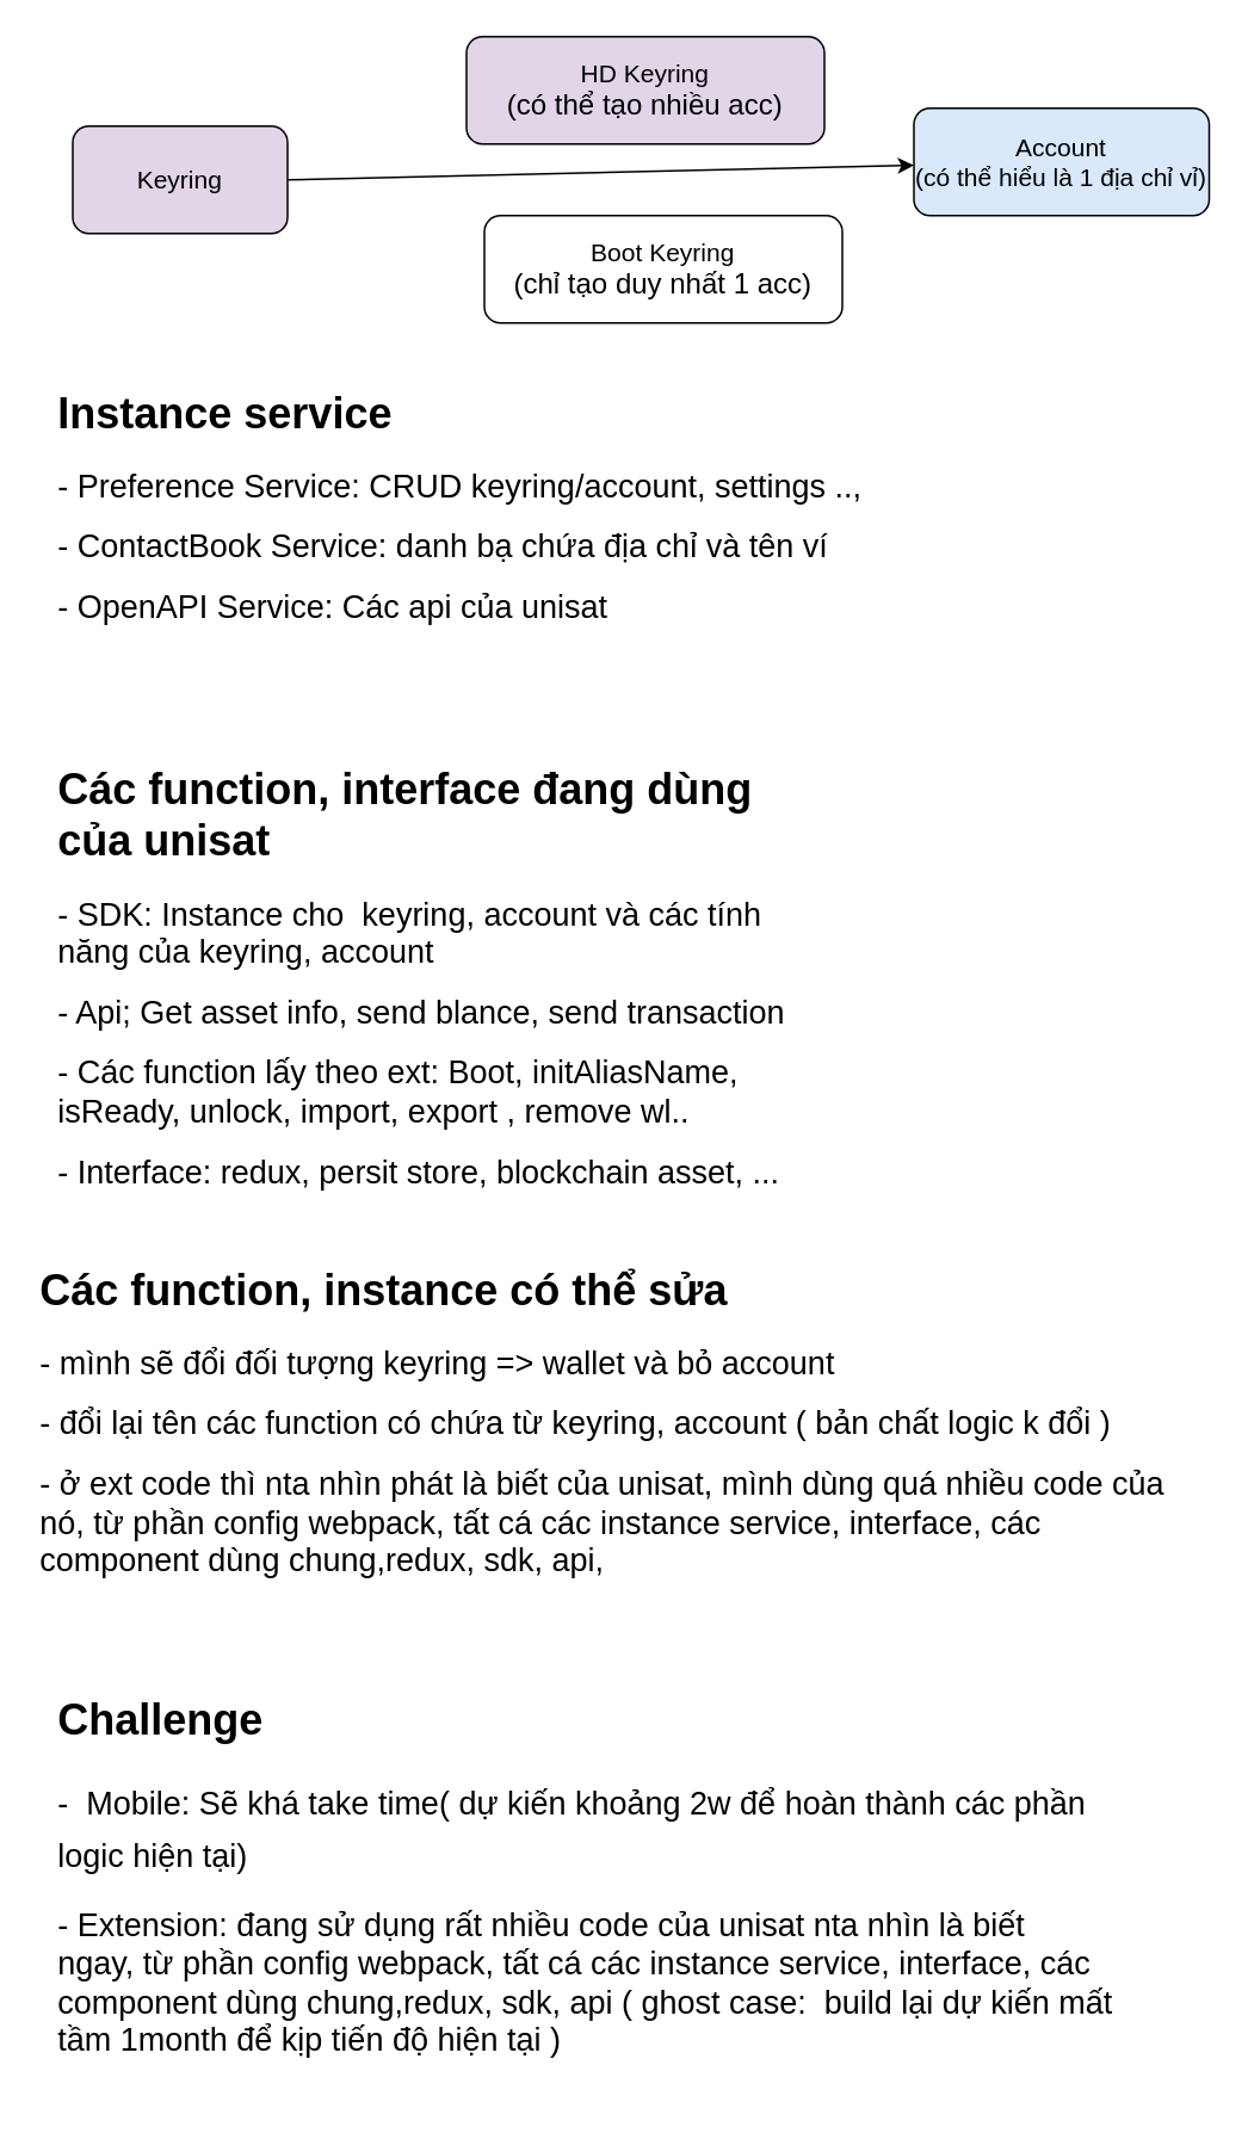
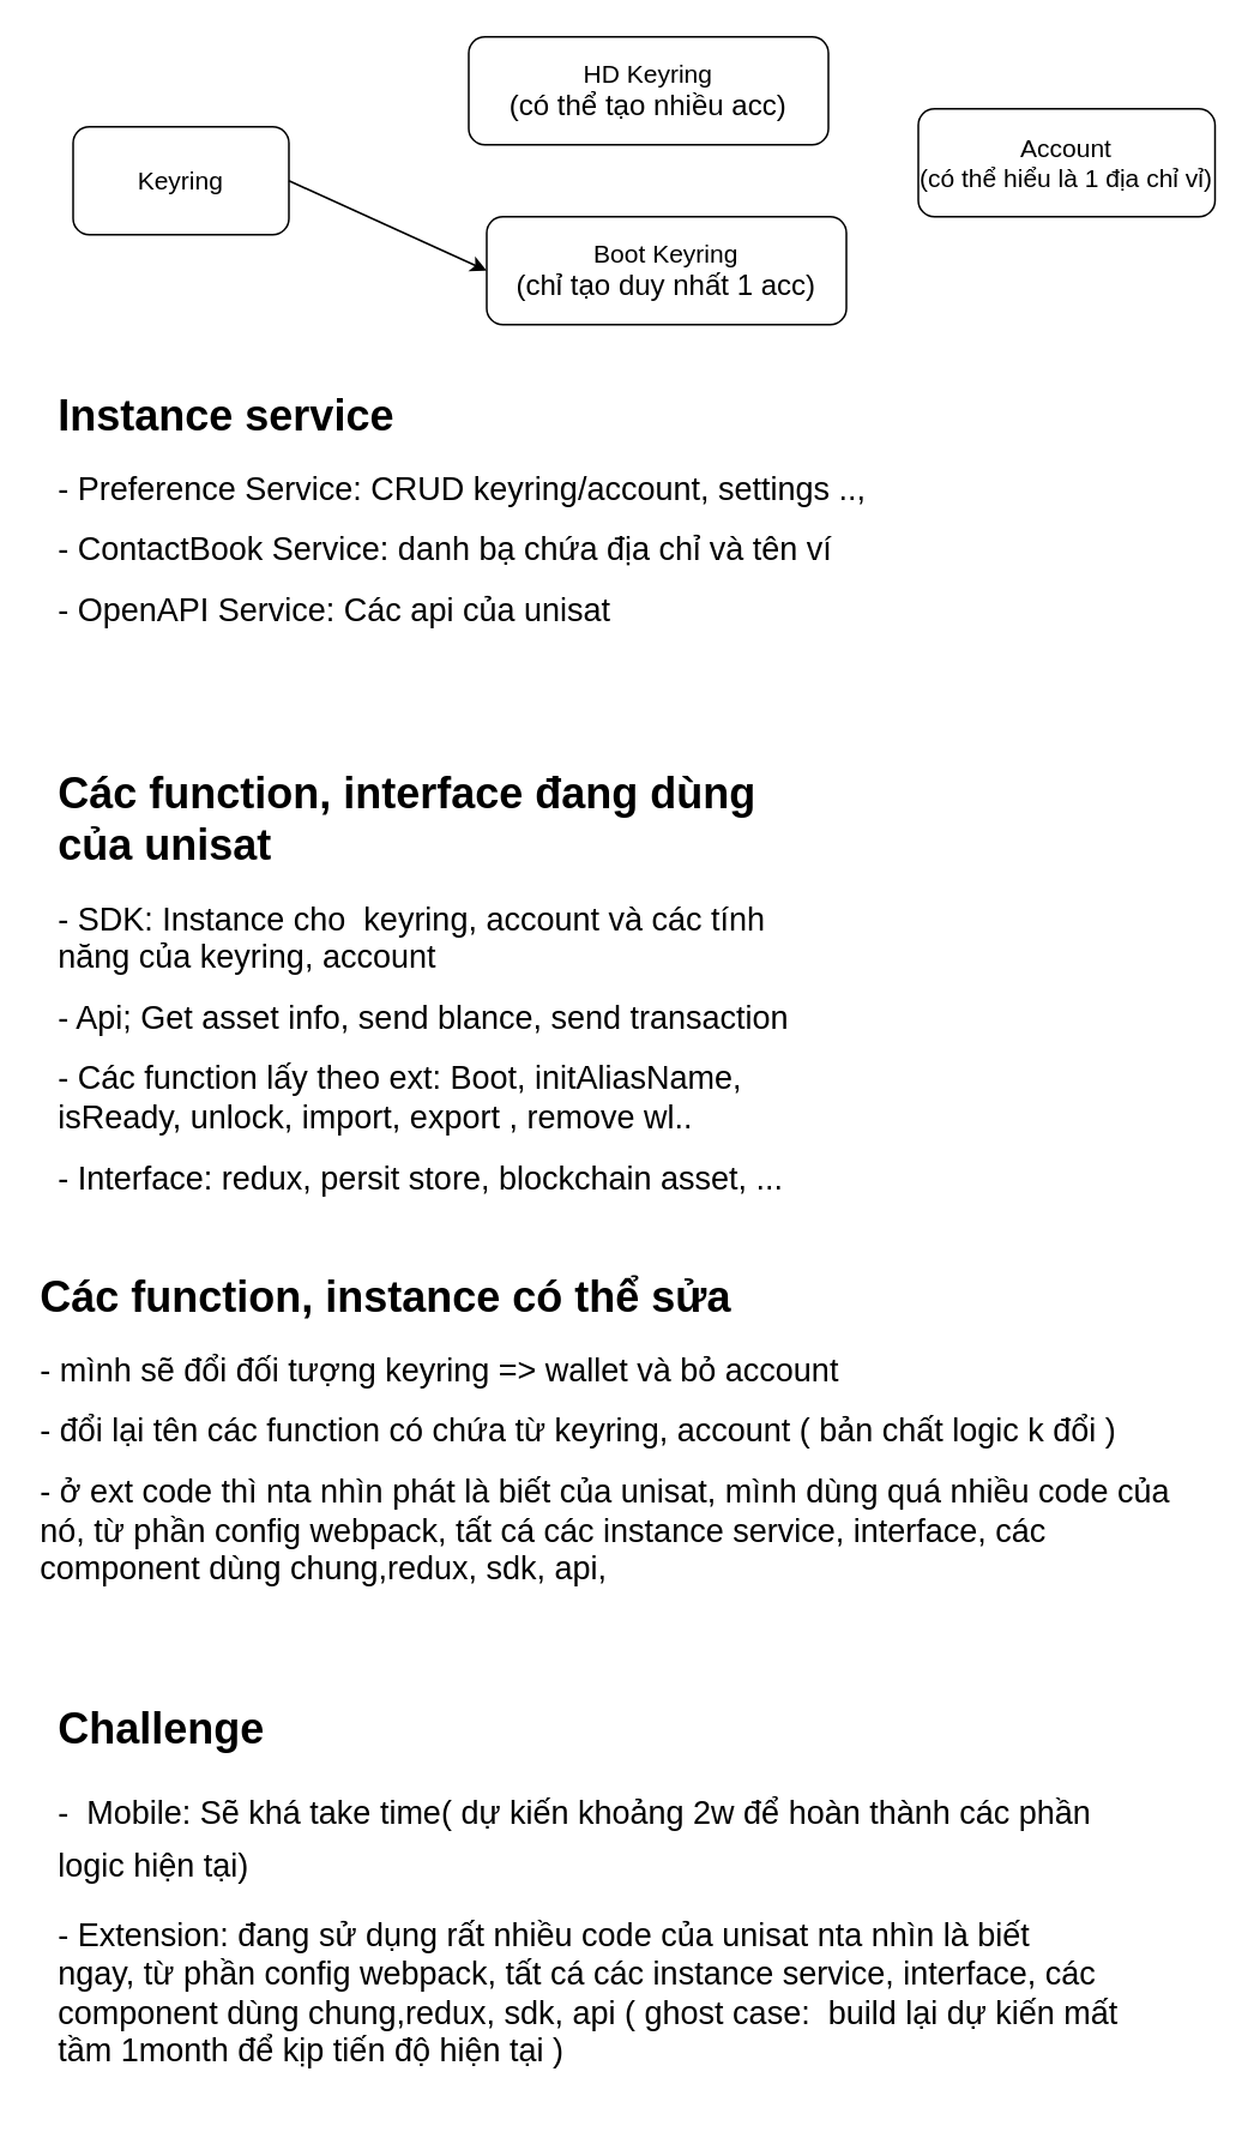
- <mxCell id="3" value="&lt;font style=&quot;font-size: 14px;&quot;&gt;HD Keyring&lt;/font&gt;&lt;div&gt;&lt;font size=&quot;3&quot;&gt;(có thể tạo nhiều acc)&lt;/font&gt;&lt;/div&gt;" style="rounded=1;whiteSpace=wrap;html=1;fillColor=#e1d5e7;" vertex="1" parent="1"><mxGeometry x="260" width="200" height="60" as="geometry" y="20" /></mxCell>
+ <mxCell id="3" value="&lt;font style=&quot;font-size: 14px;&quot;&gt;HD Keyring&lt;/font&gt;&lt;div&gt;&lt;font size=&quot;3&quot;&gt;(có thể tạo nhiều acc)&lt;/font&gt;&lt;/div&gt;" style="rounded=1;whiteSpace=wrap;html=1;" vertex="1" parent="1"><mxGeometry x="260" width="200" height="60" as="geometry" y="20" /></mxCell>
- <mxCell id="5" value="&lt;font style=&quot;font-size: 14px;&quot;&gt;Account&lt;br&gt;(có thể hiểu là 1 địa chỉ vỉ)&lt;/font&gt;" style="rounded=1;whiteSpace=wrap;html=1;fillColor=#dae8fc;" vertex="1" parent="1"><mxGeometry x="510" y="60" width="165" height="60" as="geometry" /></mxCell>
+ <mxCell id="5" value="&lt;font style=&quot;font-size: 14px;&quot;&gt;Account&lt;br&gt;(có thể hiểu là 1 địa chỉ vỉ)&lt;/font&gt;" style="rounded=1;whiteSpace=wrap;html=1;" vertex="1" parent="1"><mxGeometry x="510" y="60" width="165" height="60" as="geometry" /></mxCell>
- <mxCell id="7" value="" style="endArrow=classic;html=1;rounded=0;exitX=1;exitY=0.5;exitDx=0;exitDy=0;" edge="1" parent="1" source="2" target="5"><mxGeometry width="50" height="50" relative="1" as="geometry"><mxPoint x="70" y="60" as="sourcePoint" /><mxPoint x="260" y="300" as="targetPoint" /></mxGeometry></mxCell>
+ <mxCell id="7" value="" style="endArrow=classic;html=1;rounded=0;exitX=1;exitY=0.5;exitDx=0;exitDy=0;entryX=0;entryY=0.5;entryDx=0;entryDy=0;" edge="1" parent="1" source="2" target="4"><mxGeometry width="50" height="50" relative="1" as="geometry"><mxPoint x="70" y="60" as="sourcePoint" /><mxPoint x="260" y="300" as="targetPoint" /></mxGeometry></mxCell>
- <mxCell id="2" value="&lt;font style=&quot;font-size: 14px;&quot;&gt;Keyring&lt;/font&gt;" style="rounded=1;whiteSpace=wrap;html=1;fillColor=#e1d5e7;" vertex="1" parent="1"><mxGeometry x="40" y="70" width="120" height="60" as="geometry" /></mxCell>
+ <mxCell id="2" value="&lt;font style=&quot;font-size: 14px;&quot;&gt;Keyring&lt;/font&gt;" style="rounded=1;whiteSpace=wrap;html=1;" vertex="1" parent="1"><mxGeometry x="40" y="70" width="120" height="60" as="geometry" /></mxCell>
